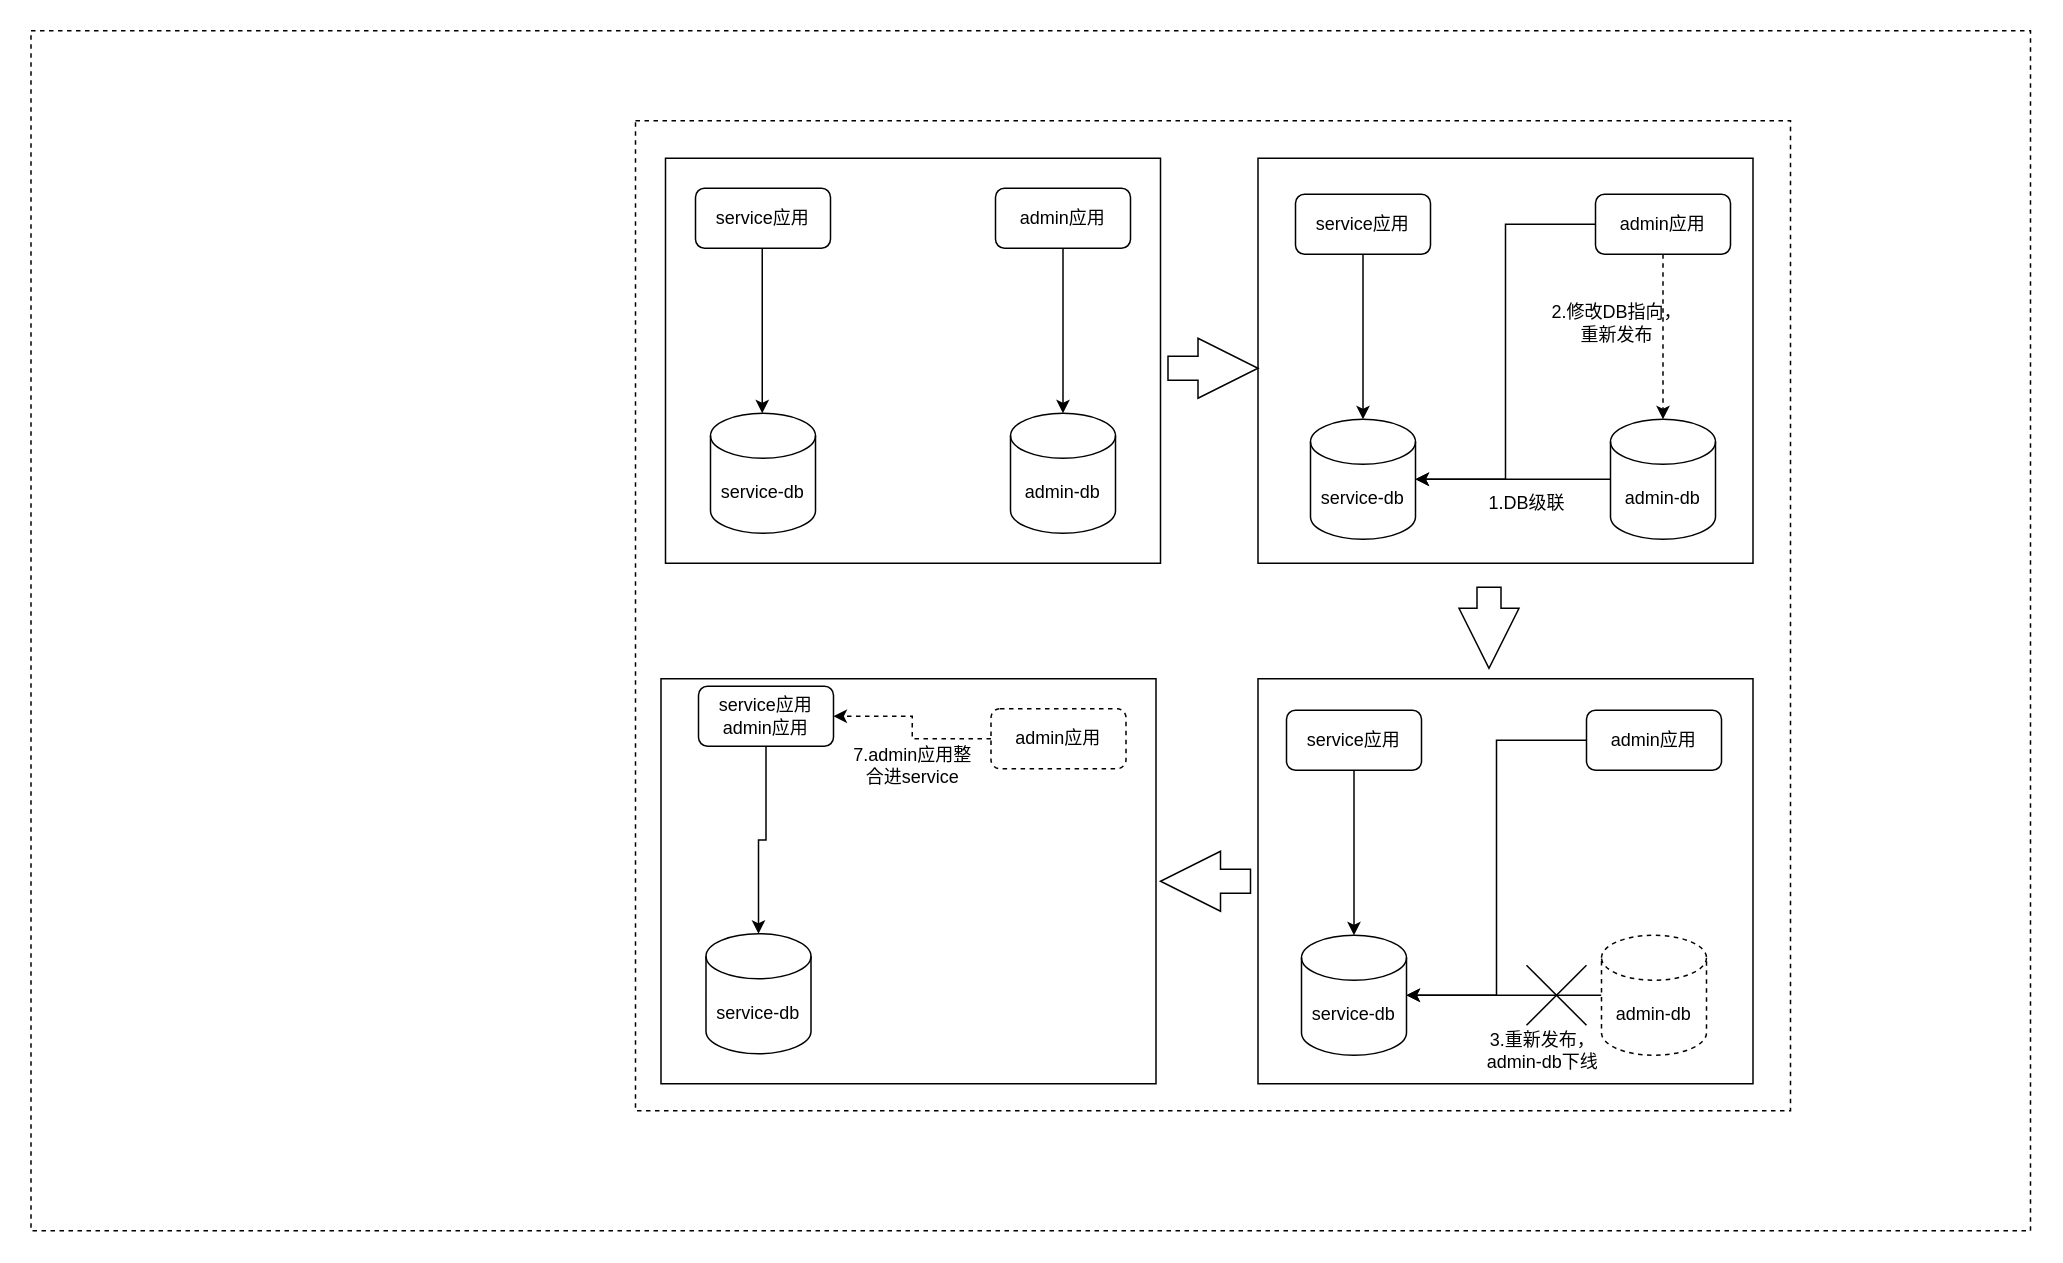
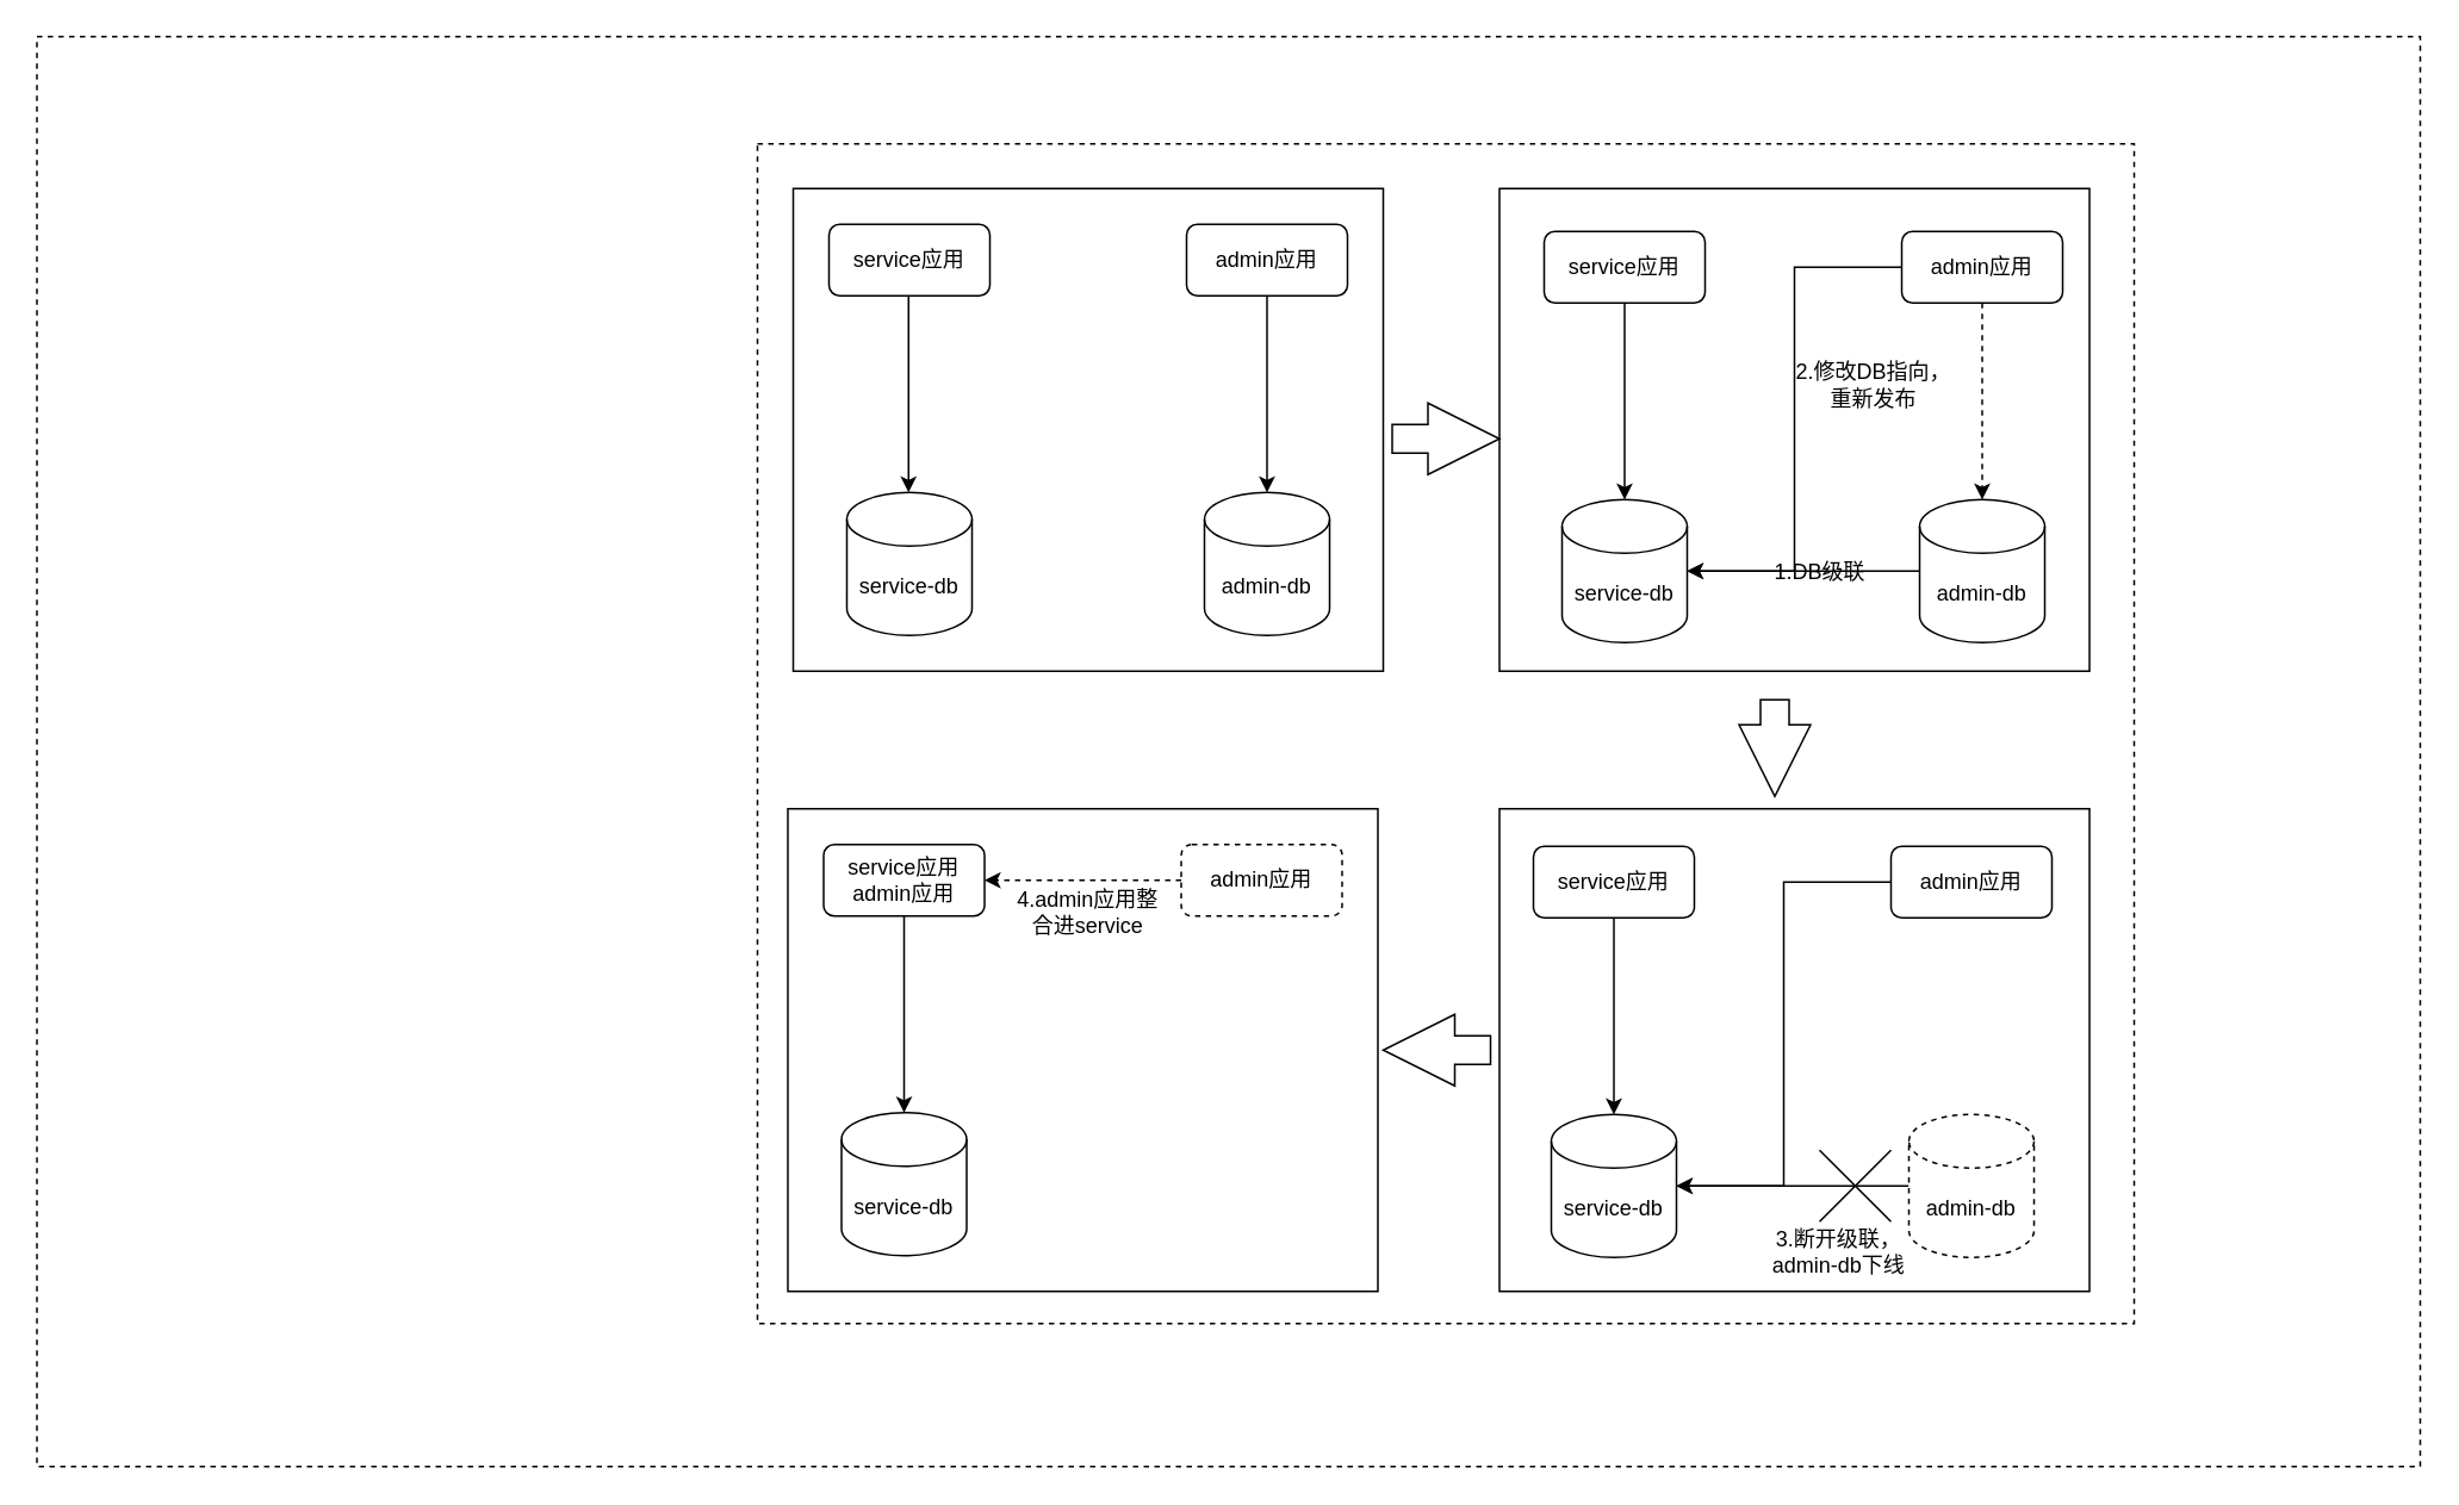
- <mxCell id="37" value="2.修改DB指向，重新发布" style="text;html=1;strokeColor=none;fillColor=none;align=center;verticalAlign=middle;whiteSpace=wrap;rounded=0;" vertex="1" parent="1"><mxGeometry x="1032" y="205" width="91" height="20" as="geometry" /></mxCell>
+ <mxCell id="37" value="2.修改DB指向，重新发布" style="text;html=1;strokeColor=none;fillColor=none;align=center;verticalAlign=middle;whiteSpace=wrap;rounded=0;" vertex="1" parent="1"><mxGeometry x="1002" y="205" width="91" height="20" as="geometry" /></mxCell>
- <mxCell id="36" value="1.DB级联" style="text;html=1;strokeColor=none;fillColor=none;align=center;verticalAlign=middle;whiteSpace=wrap;rounded=0;" vertex="1" parent="1"><mxGeometry x="982" y="325" width="71" height="20" as="geometry" /></mxCell>
+ <mxCell id="36" value="1.DB级联" style="text;html=1;strokeColor=none;fillColor=none;align=center;verticalAlign=middle;whiteSpace=wrap;rounded=0;" vertex="1" parent="1"><mxGeometry x="982" y="310" width="71" height="20" as="geometry" /></mxCell>
- <mxCell id="35" value="service应用&lt;br&gt;admin应用" style="rounded=1;whiteSpace=wrap;html=1;" vertex="1" parent="1"><mxGeometry x="465" y="457" width="90" height="40" as="geometry" /></mxCell>
+ <mxCell id="35" value="service应用&lt;br&gt;admin应用" style="rounded=1;whiteSpace=wrap;html=1;" vertex="1" parent="1"><mxGeometry x="460" y="472" width="90" height="40" as="geometry" /></mxCell>
- <mxCell id="39" value="7.admin应用整合进service" style="text;html=1;strokeColor=none;fillColor=none;align=center;verticalAlign=middle;whiteSpace=wrap;rounded=0;" vertex="1" parent="1"><mxGeometry x="563" y="500" width="90" height="20" as="geometry" /></mxCell>
+ <mxCell id="39" value="4.admin应用整合进service" style="text;html=1;strokeColor=none;fillColor=none;align=center;verticalAlign=middle;whiteSpace=wrap;rounded=0;" vertex="1" parent="1"><mxGeometry x="563" y="500" width="90" height="20" as="geometry" /></mxCell>
- <mxCell id="38" value="3.重新发布，&lt;br&gt;admin-db下线" style="text;html=1;strokeColor=none;fillColor=none;align=center;verticalAlign=middle;whiteSpace=wrap;rounded=0;" vertex="1" parent="1"><mxGeometry x="983" y="690" width="90" height="20" as="geometry" /></mxCell>
+ <mxCell id="38" value="3.断开级联，&lt;br&gt;admin-db下线" style="text;html=1;strokeColor=none;fillColor=none;align=center;verticalAlign=middle;whiteSpace=wrap;rounded=0;" vertex="1" parent="1"><mxGeometry x="983" y="690" width="90" height="20" as="geometry" /></mxCell>
